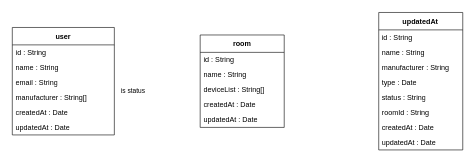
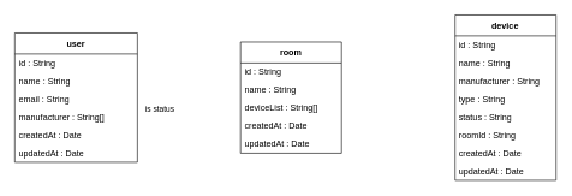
- <mxCell id="2" value="updatedAt" style="swimlane;fontStyle=1;align=center;verticalAlign=middle;childLayout=stackLayout;horizontal=1;startSize=29;horizontalStack=0;resizeParent=1;resizeParentMax=0;resizeLast=0;collapsible=0;marginBottom=0;html=1;whiteSpace=wrap;fontColor=light-dark(#000000,#EDEDED);labelBackgroundColor=none;" parent="1" vertex="1"><mxGeometry x="630.44" y="20" width="140" height="229" as="geometry" /></mxCell>
+ <mxCell id="2" value="device" style="swimlane;fontStyle=1;align=center;verticalAlign=middle;childLayout=stackLayout;horizontal=1;startSize=29;horizontalStack=0;resizeParent=1;resizeParentMax=0;resizeLast=0;collapsible=0;marginBottom=0;html=1;whiteSpace=wrap;fontColor=light-dark(#000000,#EDEDED);labelBackgroundColor=none;" parent="1" vertex="1"><mxGeometry x="630.44" y="20" width="140" height="229" as="geometry" /></mxCell>
- <mxCell id="6" value="type&lt;span style=&quot;&quot;&gt;&amp;nbsp;: Date&lt;/span&gt;" style="text;html=1;strokeColor=none;fillColor=none;align=left;verticalAlign=middle;spacingLeft=4;spacingRight=4;overflow=hidden;rotatable=0;points=[[0,0.5],[1,0.5]];portConstraint=eastwest;whiteSpace=wrap;fontColor=light-dark(#000000,#EDEDED);labelBackgroundColor=none;" parent="2" vertex="1"><mxGeometry y="104" width="140" height="25" as="geometry" /></mxCell>
+ <mxCell id="6" value="type&lt;span style=&quot;&quot;&gt;&amp;nbsp;: String&lt;/span&gt;" style="text;html=1;strokeColor=none;fillColor=none;align=left;verticalAlign=middle;spacingLeft=4;spacingRight=4;overflow=hidden;rotatable=0;points=[[0,0.5],[1,0.5]];portConstraint=eastwest;whiteSpace=wrap;fontColor=light-dark(#000000,#EDEDED);labelBackgroundColor=none;" parent="2" vertex="1"><mxGeometry y="104" width="140" height="25" as="geometry" /></mxCell>
